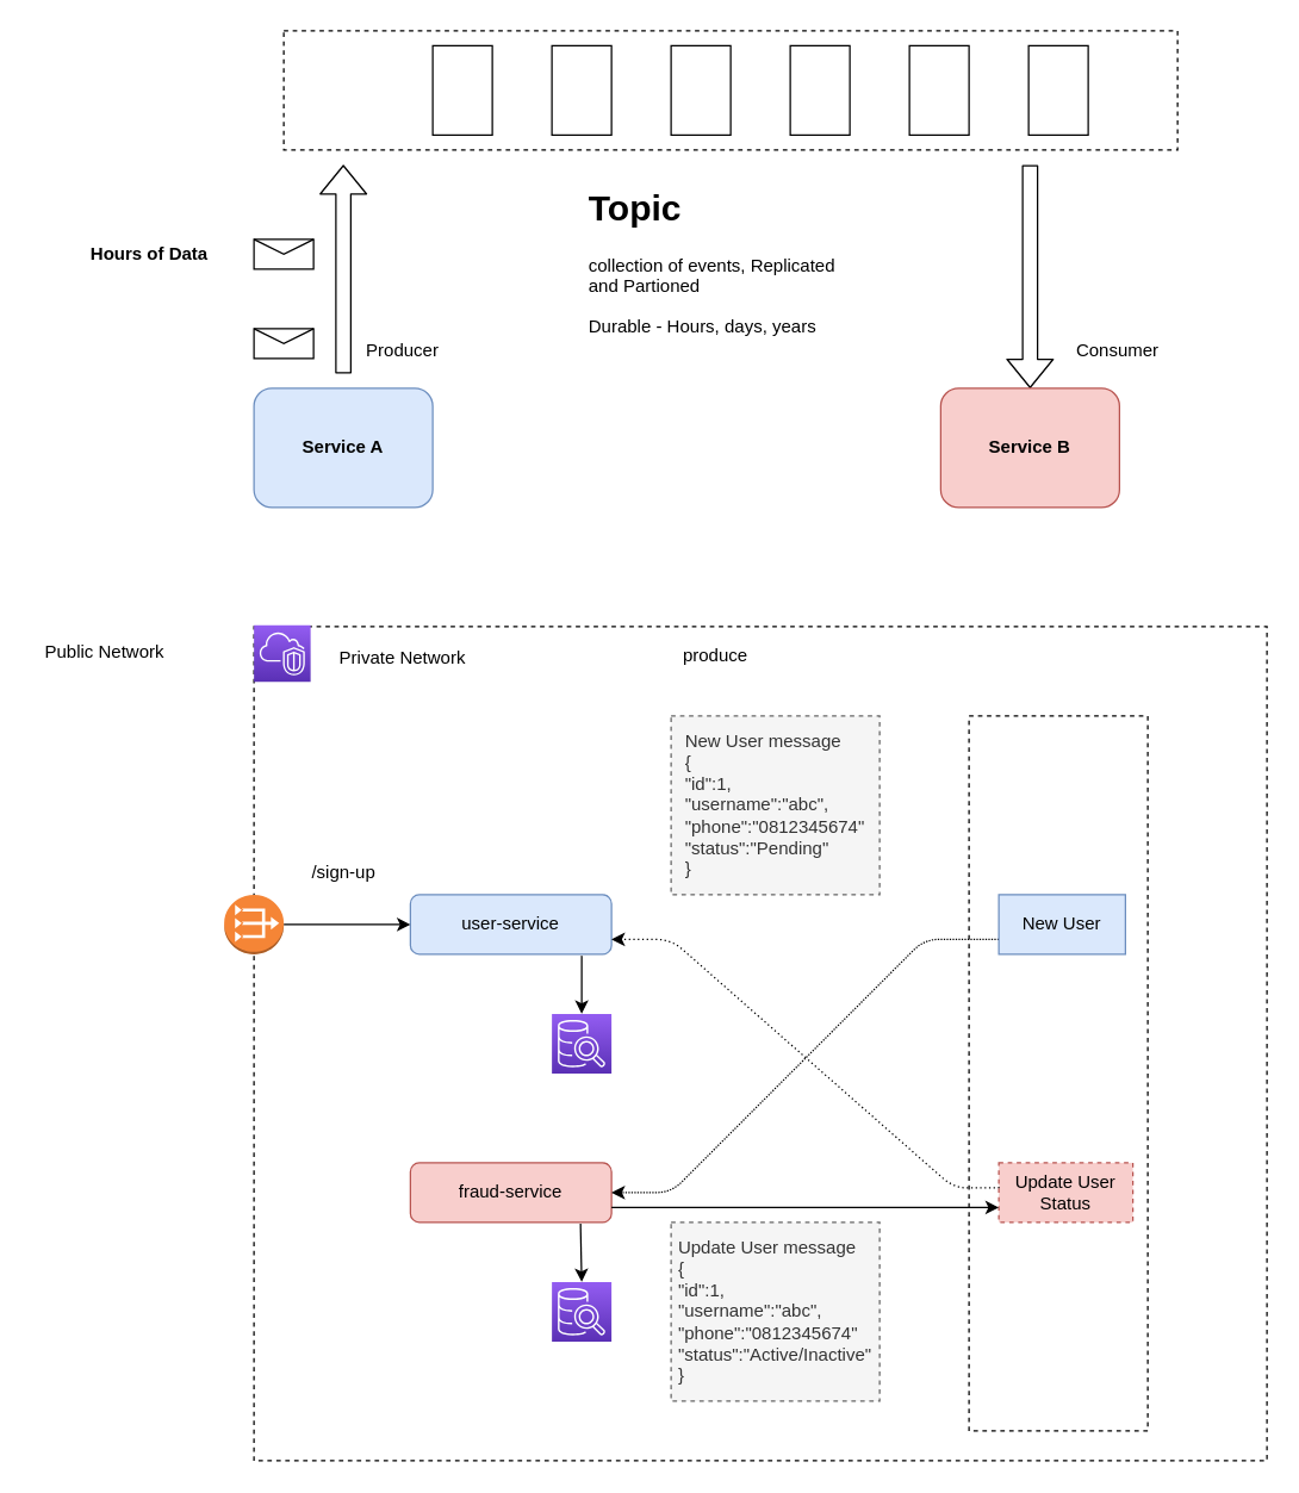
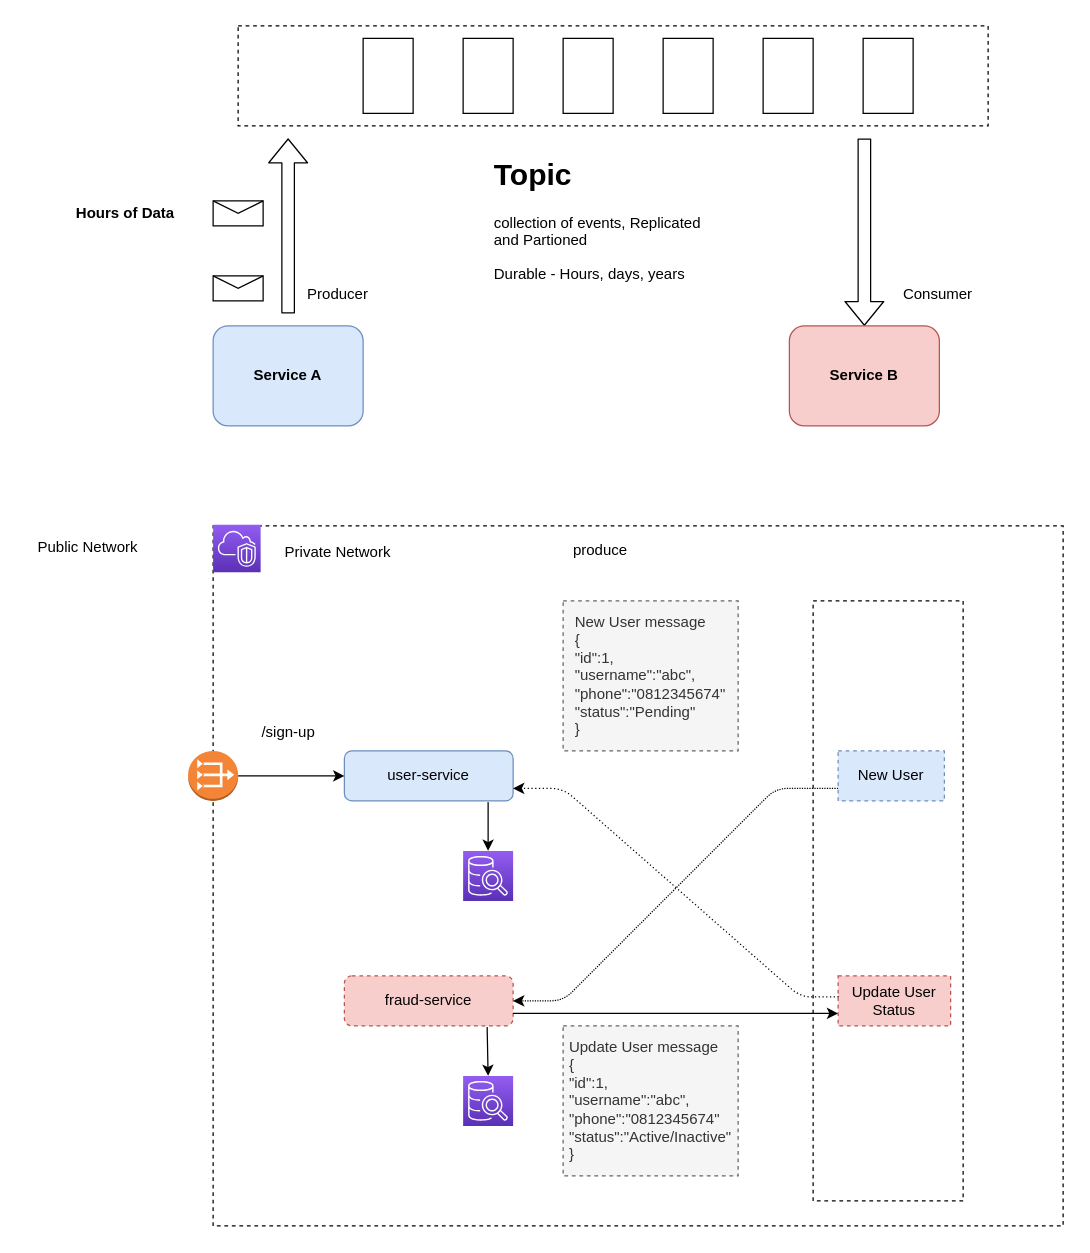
- <mxCell id="38" value="New User" style="rounded=0;whiteSpace=wrap;html=1;dashed=0;fillColor=#dae8fc;strokeColor=#6c8ebf;" vertex="1" parent="1"><mxGeometry x="670" y="600" width="85" height="40" as="geometry" /></mxCell>
+ <mxCell id="38" value="New User" style="rounded=0;whiteSpace=wrap;html=1;dashed=1;fillColor=#dae8fc;strokeColor=#6c8ebf;" vertex="1" parent="1"><mxGeometry x="670" y="600" width="85" height="40" as="geometry" /></mxCell>
- <mxCell id="32" value="&lt;span&gt;fraud-service&lt;/span&gt;" style="rounded=1;whiteSpace=wrap;html=1;fillColor=#f8cecc;strokeColor=#b85450;" vertex="1" parent="1"><mxGeometry x="275" y="780" width="135" height="40" as="geometry" /></mxCell>
+ <mxCell id="32" value="&lt;span&gt;fraud-service&lt;/span&gt;" style="rounded=1;whiteSpace=wrap;html=1;fillColor=#f8cecc;strokeColor=#b85450;dashed=1;" vertex="1" parent="1"><mxGeometry x="275" y="780" width="135" height="40" as="geometry" /></mxCell>
